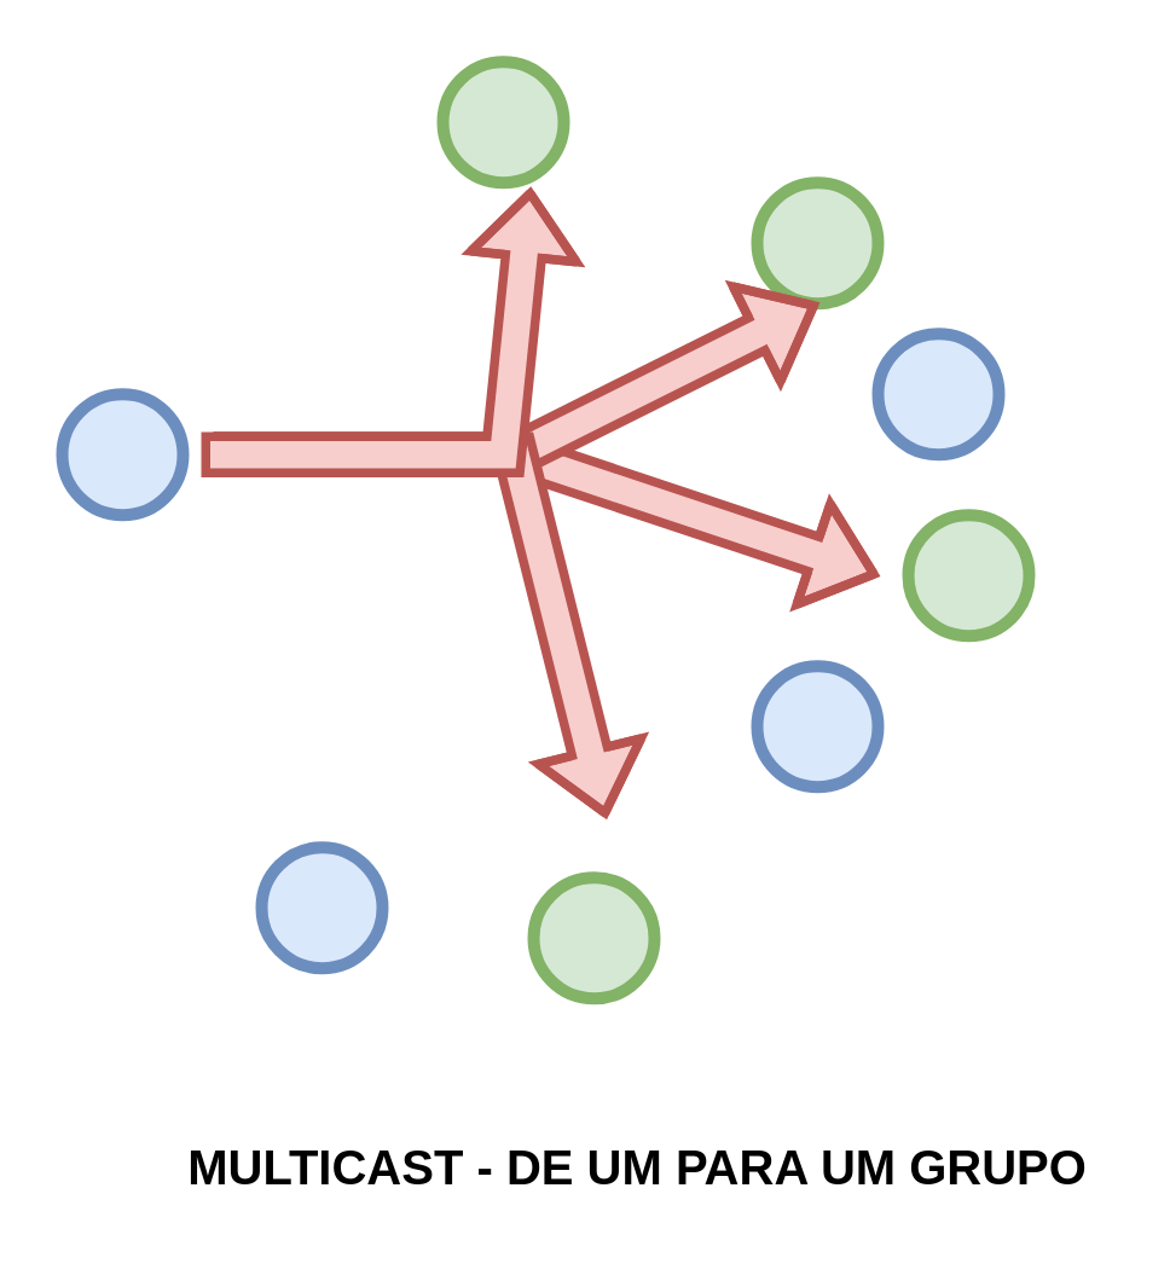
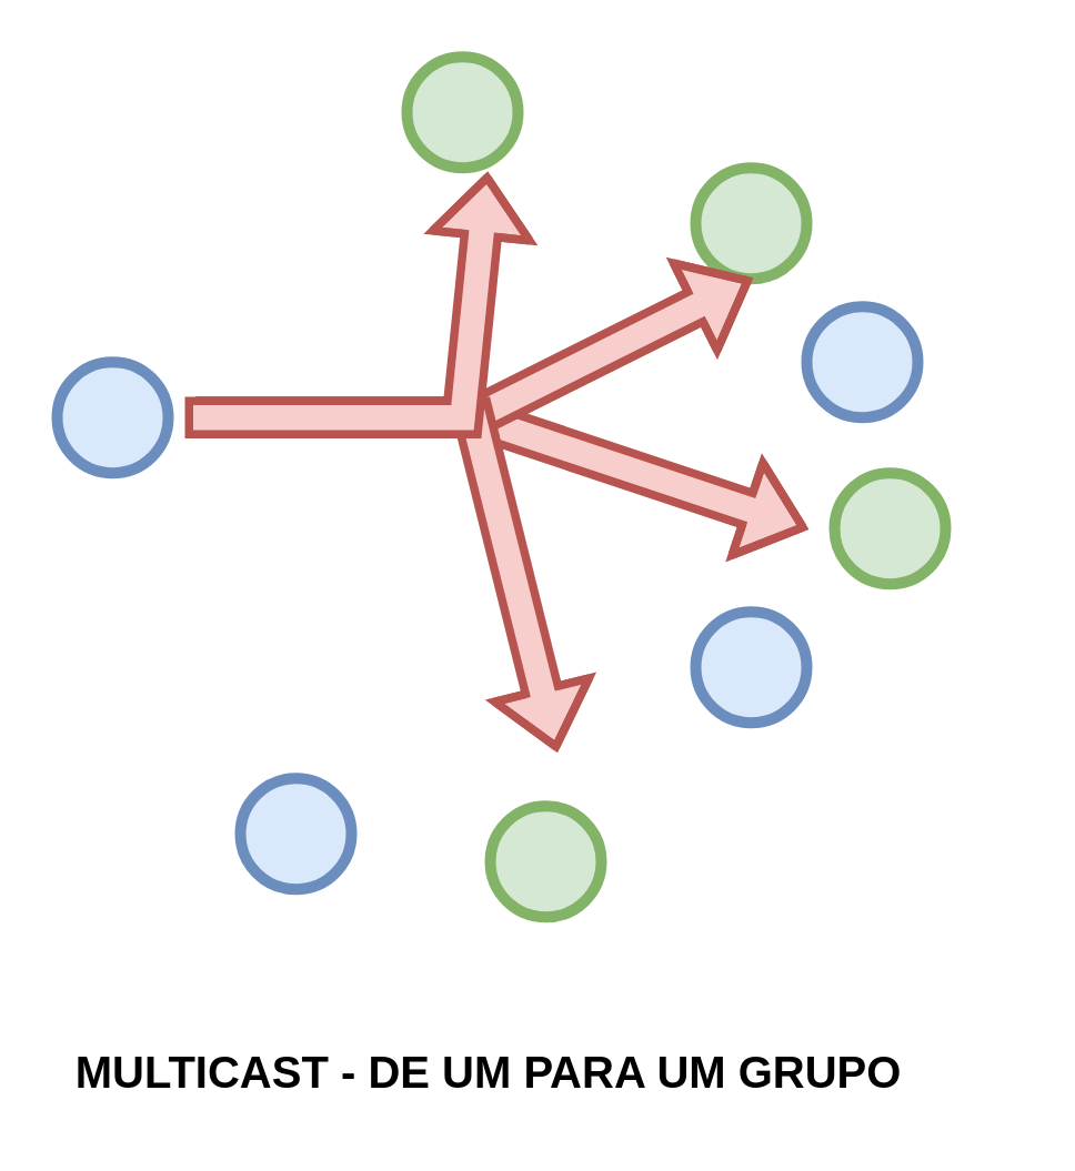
- <mxCell id="3" value="&lt;font face=&quot;Helvetica&quot; style=&quot;font-size: 16px;&quot;&gt;&lt;b&gt;MULTICAST - DE UM PARA UM GRUP&lt;/b&gt;&lt;/font&gt;&lt;font face=&quot;Helvetica&quot; style=&quot;font-size: 16px;&quot;&gt;&lt;b&gt;O&lt;/b&gt;&lt;/font&gt;" style="text;html=1;whiteSpace=wrap;overflow=hidden;rounded=0;fontFamily=Architects Daughter;fontSource=https%3A%2F%2Ffonts.googleapis.com%2Fcss%3Ffamily%3DArchitects%2BDaughter;" vertex="1" parent="1"><mxGeometry x="60" y="370" width="305" height="30" as="geometry" /></mxCell>
+ <mxCell id="3" value="&lt;font face=&quot;Helvetica&quot; style=&quot;font-size: 16px;&quot;&gt;&lt;b&gt;MULTICAST - DE UM PARA UM GRUP&lt;/b&gt;&lt;/font&gt;&lt;font face=&quot;Helvetica&quot; style=&quot;font-size: 16px;&quot;&gt;&lt;b&gt;O&lt;/b&gt;&lt;/font&gt;" style="text;html=1;whiteSpace=wrap;overflow=hidden;rounded=0;fontFamily=Architects Daughter;fontSource=https%3A%2F%2Ffonts.googleapis.com%2Fcss%3Ffamily%3DArchitects%2BDaughter;" vertex="1" parent="1"><mxGeometry x="25" y="370" width="305" height="30" as="geometry" /></mxCell>
